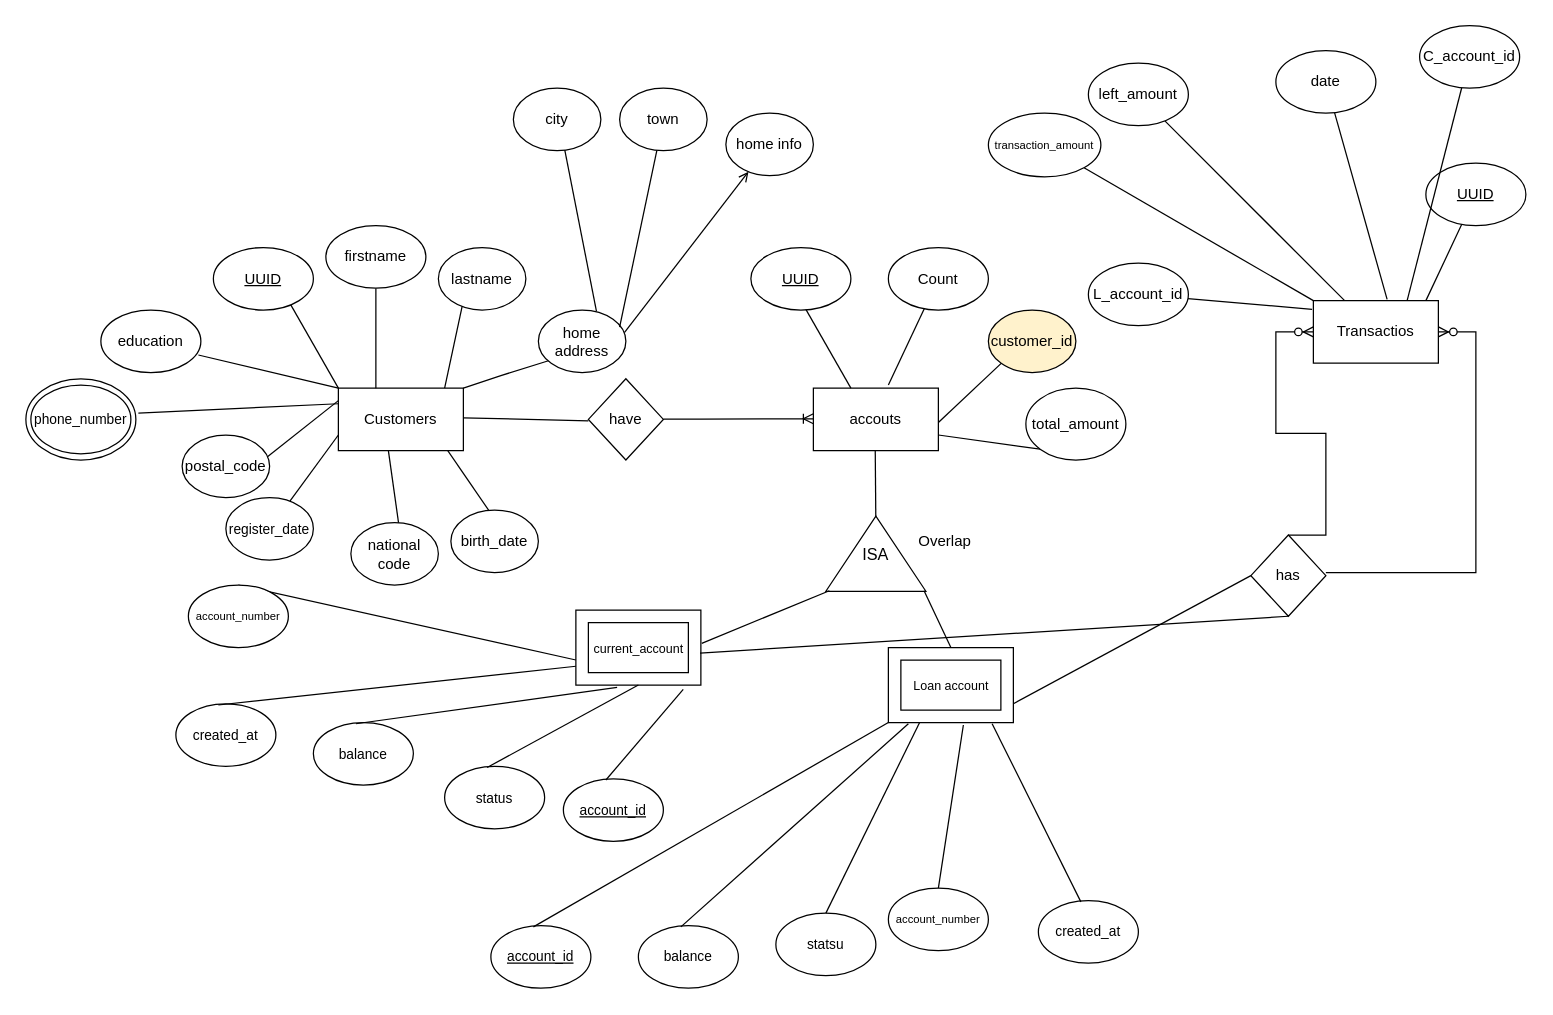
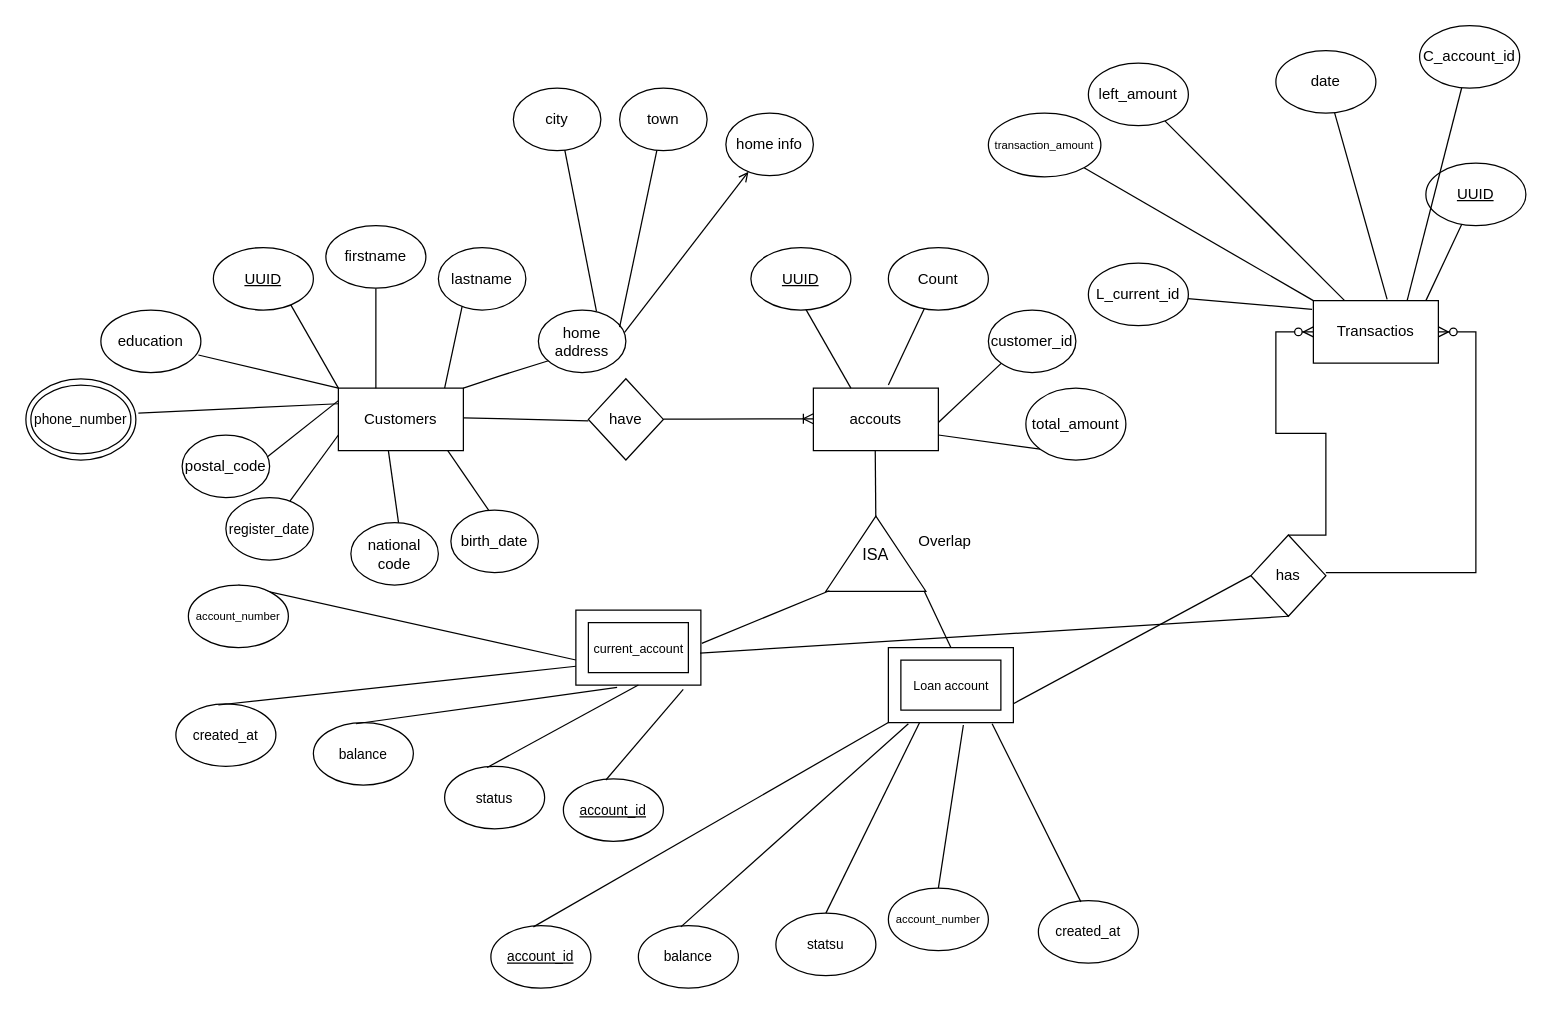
- <mxCell id="65" value="L_account_id" style="ellipse;whiteSpace=wrap;html=1;fontStyle=0" vertex="1" parent="1"><mxGeometry x="870" y="210" width="80" height="50" as="geometry" /></mxCell>
+ <mxCell id="65" value="L_current_id" style="ellipse;whiteSpace=wrap;html=1;fontStyle=0" vertex="1" parent="1"><mxGeometry x="870" y="210" width="80" height="50" as="geometry" /></mxCell>
- <mxCell id="34" value="customer_id" style="ellipse;whiteSpace=wrap;html=1;fillColor=#fff2cc;" vertex="1" parent="1"><mxGeometry x="790" y="247.5" width="70" height="50" as="geometry" /></mxCell>
+ <mxCell id="34" value="customer_id" style="ellipse;whiteSpace=wrap;html=1;" vertex="1" parent="1"><mxGeometry x="790" y="247.5" width="70" height="50" as="geometry" /></mxCell>
